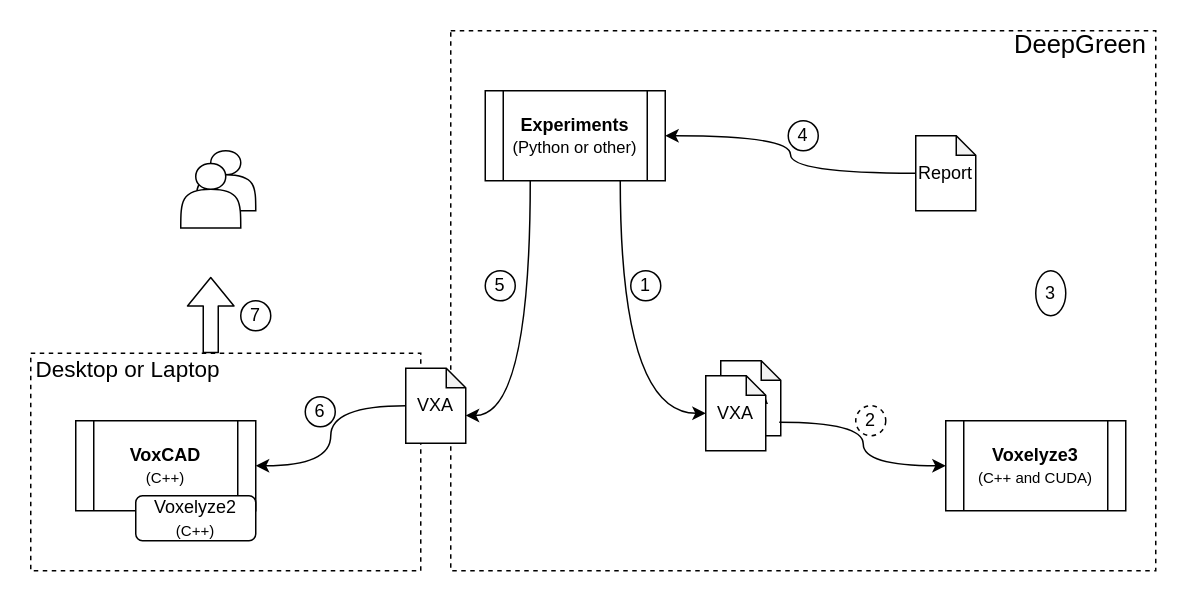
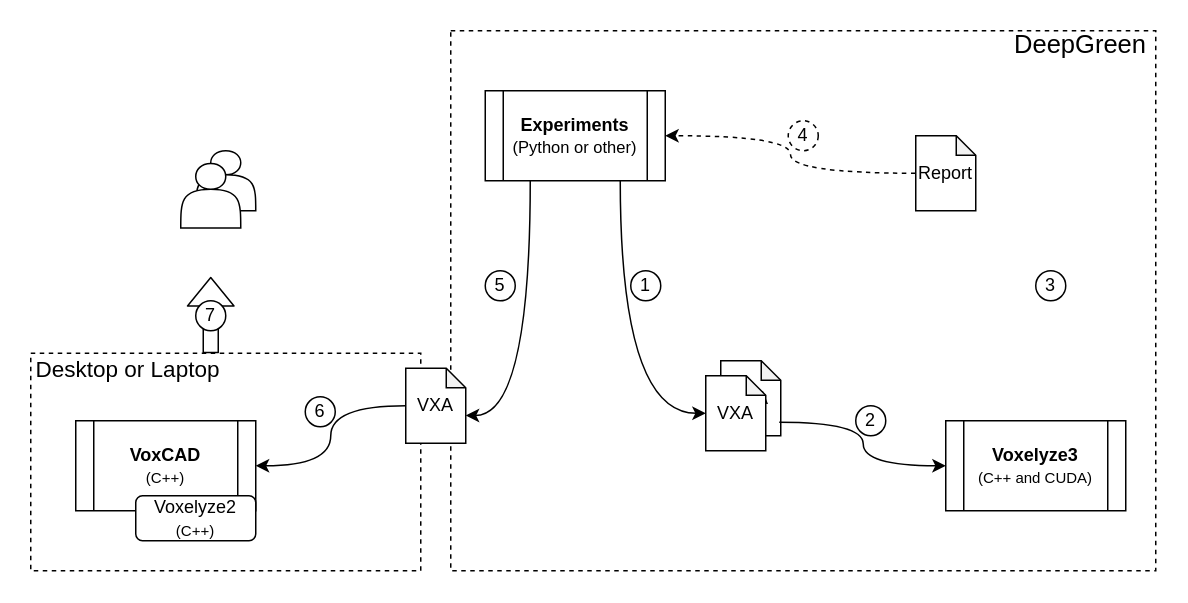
- <mxCell id="27" value="4" style="ellipse;whiteSpace=wrap;html=1;" parent="1" vertex="1"><mxGeometry x="525" y="80" width="20" height="20" as="geometry" /></mxCell>
+ <mxCell id="27" value="4" style="ellipse;whiteSpace=wrap;html=1;dashed=1;" parent="1" vertex="1"><mxGeometry x="525" y="80" width="20" height="20" as="geometry" /></mxCell>
- <mxCell id="18" value="" style="endArrow=classic;html=1;entryX=1;entryY=0.5;entryDx=0;entryDy=0;rounded=1;edgeStyle=orthogonalEdgeStyle;elbow=vertical;curved=1;exitX=0;exitY=0.5;exitDx=0;exitDy=0;exitPerimeter=0;" parent="1" source="9" target="4" edge="1"><mxGeometry width="50" height="50" relative="1" as="geometry"><mxPoint x="570" y="90" as="sourcePoint" /><mxPoint x="640" y="320" as="targetPoint" /></mxGeometry></mxCell>
+ <mxCell id="18" value="" style="endArrow=classic;html=1;entryX=1;entryY=0.5;entryDx=0;entryDy=0;rounded=1;edgeStyle=orthogonalEdgeStyle;elbow=vertical;curved=1;exitX=0;exitY=0.5;exitDx=0;exitDy=0;exitPerimeter=0;dashed=1;" parent="1" source="9" target="4" edge="1"><mxGeometry width="50" height="50" relative="1" as="geometry"><mxPoint x="570" y="90" as="sourcePoint" /><mxPoint x="640" y="320" as="targetPoint" /></mxGeometry></mxCell>
- <mxCell id="26" value="3" style="ellipse;whiteSpace=wrap;html=1;" parent="1" vertex="1"><mxGeometry x="690" y="180" width="20" height="30" as="geometry" /></mxCell>
+ <mxCell id="26" value="3" style="ellipse;whiteSpace=wrap;html=1;" parent="1" vertex="1"><mxGeometry x="690" y="180" width="20" height="20" as="geometry" /></mxCell>
- <mxCell id="30" value="7" style="ellipse;whiteSpace=wrap;html=1;" parent="1" vertex="1"><mxGeometry x="160" y="200" width="20" height="20" as="geometry" /></mxCell>
+ <mxCell id="30" value="7" style="ellipse;whiteSpace=wrap;html=1;" parent="1" vertex="1"><mxGeometry x="130" y="200" width="20" height="20" as="geometry" /></mxCell>
- <mxCell id="25" value="2" style="ellipse;whiteSpace=wrap;html=1;dashed=1;" parent="1" vertex="1"><mxGeometry x="570" y="270" width="20" height="20" as="geometry" /></mxCell>
+ <mxCell id="25" value="2" style="ellipse;whiteSpace=wrap;html=1;" parent="1" vertex="1"><mxGeometry x="570" y="270" width="20" height="20" as="geometry" /></mxCell>
